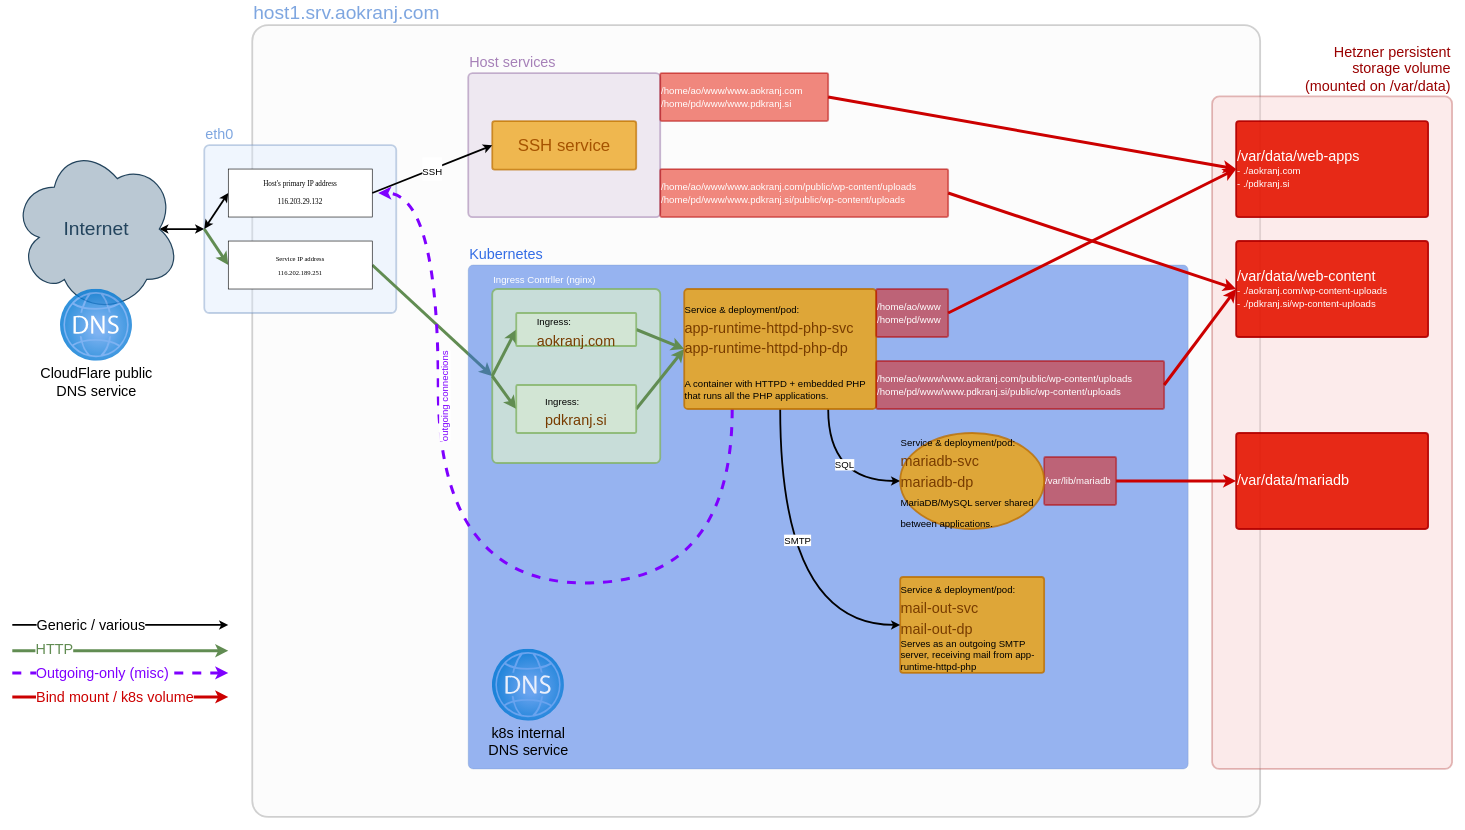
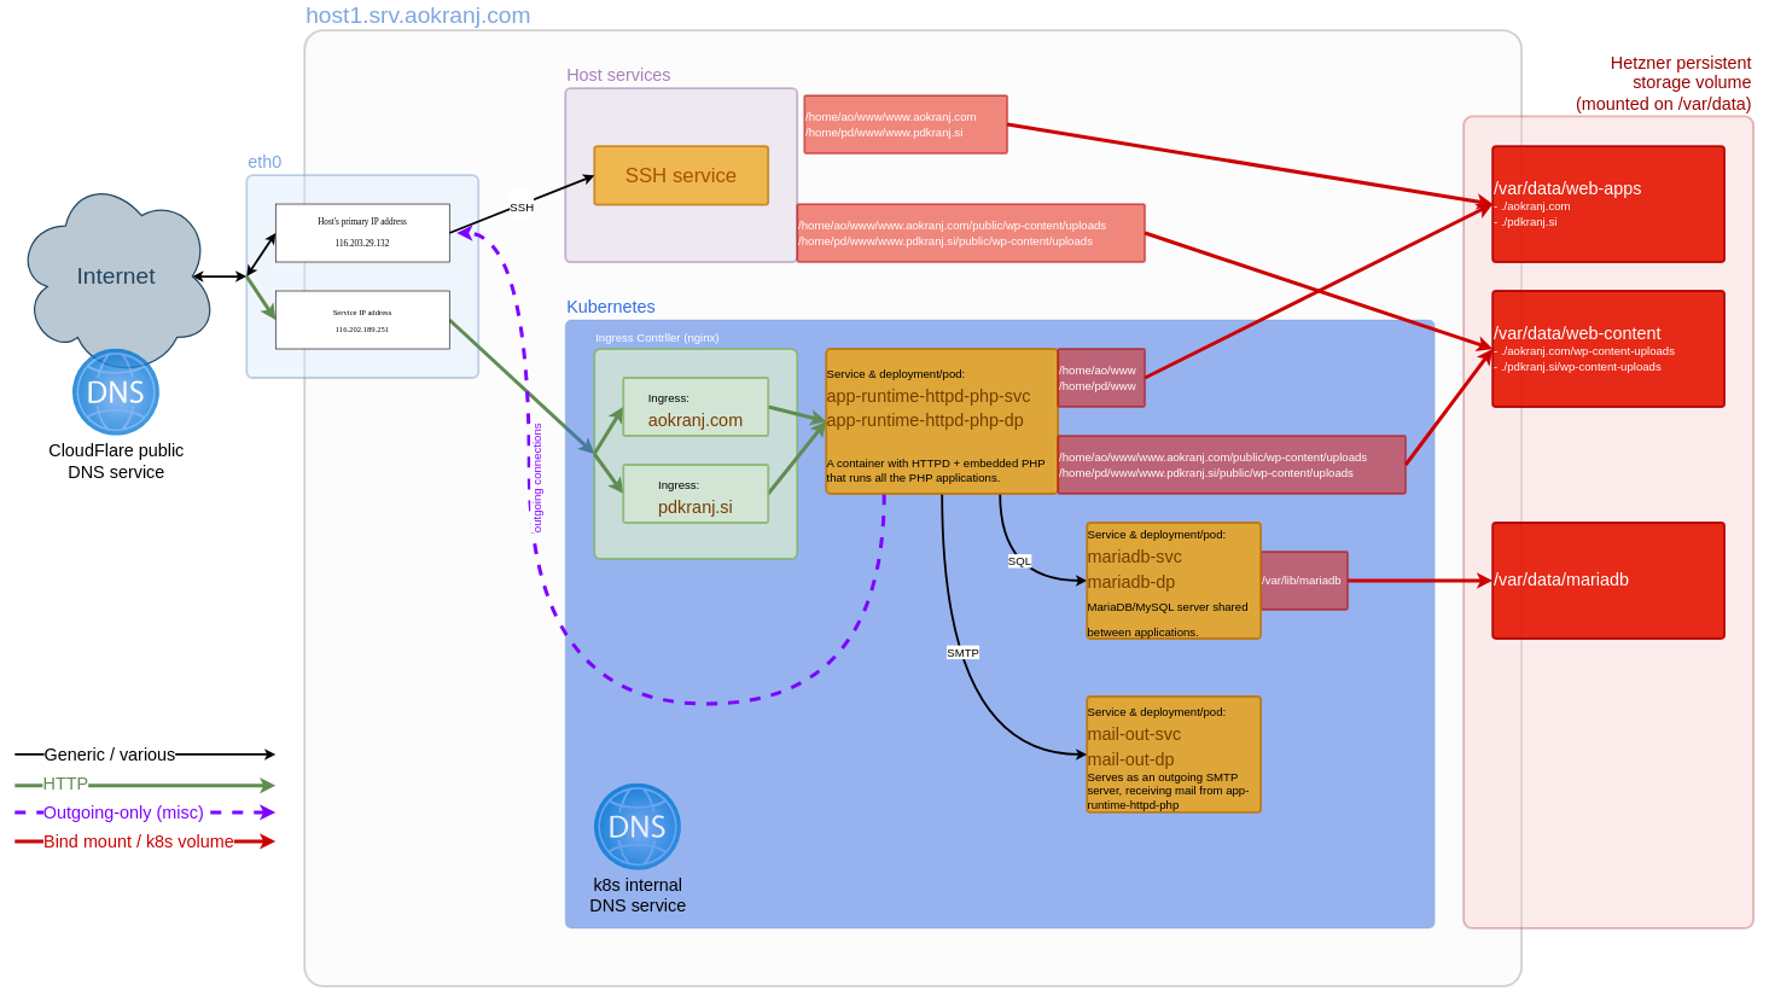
- <mxCell id="40" value="&lt;font style=&quot;font-size: 16px&quot;&gt;/home/ao/www/www.aokranj.com&lt;br&gt;/home/pd/www/www.pdkranj.si&lt;br&gt;&lt;/font&gt;" style="rounded=1;whiteSpace=wrap;html=1;shadow=0;strokeColor=#B20000;fillColor=#e51400;fontSize=18;opacity=50;fontStyle=0;strokeWidth=3;arcSize=3;align=left;labelPosition=center;verticalLabelPosition=middle;verticalAlign=middle;labelBackgroundColor=none;fontColor=#ffffff;" vertex="1" parent="1"><mxGeometry x="1100" y="100" width="280" height="80" as="geometry" /></mxCell>
+ <mxCell id="40" value="&lt;font style=&quot;font-size: 16px&quot;&gt;/home/ao/www/www.aokranj.com&lt;br&gt;/home/pd/www/www.pdkranj.si&lt;br&gt;&lt;/font&gt;" style="rounded=1;whiteSpace=wrap;html=1;shadow=0;strokeColor=#B20000;fillColor=#e51400;fontSize=18;opacity=50;fontStyle=0;strokeWidth=3;arcSize=3;align=left;labelPosition=center;verticalLabelPosition=middle;verticalAlign=middle;labelBackgroundColor=none;fontColor=#ffffff;" vertex="1" parent="1"><mxGeometry x="1110" y="110" width="280" height="80" as="geometry" /></mxCell>
- <mxCell id="23" value="&lt;div style=&quot;text-align: left&quot;&gt;&lt;span style=&quot;font-size: 16px&quot;&gt;Ingress&lt;/span&gt;&lt;span style=&quot;font-size: 16px&quot;&gt;:&lt;/span&gt;&lt;/div&gt;&lt;font&gt;&lt;div style=&quot;text-align: left&quot;&gt;&lt;span style=&quot;font-size: 24px ; color: rgb(120 , 60 , 0)&quot;&gt;aokranj.com&lt;/span&gt;&lt;/div&gt;&lt;/font&gt;" style="rounded=1;whiteSpace=wrap;html=1;shadow=0;strokeColor=#82b366;fillColor=#d5e8d4;fontSize=28;opacity=80;fontStyle=0;strokeWidth=3;arcSize=3;align=center;labelPosition=center;verticalLabelPosition=middle;verticalAlign=middle;labelBackgroundColor=none;" vertex="1" parent="1"><mxGeometry x="860" y="500" width="200" height="55" as="geometry" /></mxCell>
+ <mxCell id="23" value="&lt;div style=&quot;text-align: left&quot;&gt;&lt;span style=&quot;font-size: 16px&quot;&gt;Ingress&lt;/span&gt;&lt;span style=&quot;font-size: 16px&quot;&gt;:&lt;/span&gt;&lt;/div&gt;&lt;font&gt;&lt;div style=&quot;text-align: left&quot;&gt;&lt;span style=&quot;font-size: 24px ; color: rgb(120 , 60 , 0)&quot;&gt;aokranj.com&lt;/span&gt;&lt;/div&gt;&lt;/font&gt;" style="rounded=1;whiteSpace=wrap;html=1;shadow=0;strokeColor=#82b366;fillColor=#d5e8d4;fontSize=28;opacity=80;fontStyle=0;strokeWidth=3;arcSize=3;align=center;labelPosition=center;verticalLabelPosition=middle;verticalAlign=middle;labelBackgroundColor=none;" vertex="1" parent="1"><mxGeometry x="860" y="500" width="200" height="80" as="geometry" /></mxCell>
- <mxCell id="35" value="&lt;div style=&quot;text-align: left&quot;&gt;&lt;span style=&quot;font-size: 16px&quot;&gt;Service &amp;amp; deployment/pod:&lt;/span&gt;&lt;/div&gt;&lt;font&gt;&lt;font&gt;&lt;div style=&quot;text-align: left&quot;&gt;&lt;span style=&quot;color: rgb(120 , 60 , 0) ; font-size: 24px&quot;&gt;mariadb-svc&lt;/span&gt;&lt;/div&gt;&lt;div style=&quot;text-align: left&quot;&gt;&lt;span style=&quot;color: rgb(120 , 60 , 0) ; font-size: 24px&quot;&gt;mariadb-dp&lt;/span&gt;&lt;/div&gt;&lt;/font&gt;&lt;/font&gt;&lt;div style=&quot;text-align: left&quot;&gt;&lt;span style=&quot;line-height: 1.2&quot;&gt;&lt;font style=&quot;font-size: 16px&quot;&gt;MariaDB/MySQL server shared between applications.&lt;/font&gt;&lt;/span&gt;&lt;/div&gt;" style="ellipse;whiteSpace=wrap;html=1;shadow=0;strokeColor=#BD7000;fillColor=#f0a30a;fontSize=28;opacity=80;fontStyle=0;strokeWidth=3;arcSize=3;align=center;labelPosition=center;verticalLabelPosition=middle;verticalAlign=middle;labelBackgroundColor=none;fontColor=#000000;" vertex="1" parent="1"><mxGeometry x="1500" y="700" width="240" height="160" as="geometry" /></mxCell>
+ <mxCell id="35" value="&lt;div style=&quot;text-align: left&quot;&gt;&lt;span style=&quot;font-size: 16px&quot;&gt;Service &amp;amp; deployment/pod:&lt;/span&gt;&lt;/div&gt;&lt;font&gt;&lt;font&gt;&lt;div style=&quot;text-align: left&quot;&gt;&lt;span style=&quot;color: rgb(120 , 60 , 0) ; font-size: 24px&quot;&gt;mariadb-svc&lt;/span&gt;&lt;/div&gt;&lt;div style=&quot;text-align: left&quot;&gt;&lt;span style=&quot;color: rgb(120 , 60 , 0) ; font-size: 24px&quot;&gt;mariadb-dp&lt;/span&gt;&lt;/div&gt;&lt;/font&gt;&lt;/font&gt;&lt;div style=&quot;text-align: left&quot;&gt;&lt;span style=&quot;line-height: 1.2&quot;&gt;&lt;font style=&quot;font-size: 16px&quot;&gt;MariaDB/MySQL server shared between applications.&lt;/font&gt;&lt;/span&gt;&lt;/div&gt;" style="rounded=1;whiteSpace=wrap;html=1;shadow=0;strokeColor=#BD7000;fillColor=#f0a30a;fontSize=28;opacity=80;fontStyle=0;strokeWidth=3;arcSize=3;align=center;labelPosition=center;verticalLabelPosition=middle;verticalAlign=middle;labelBackgroundColor=none;fontColor=#000000;" vertex="1" parent="1"><mxGeometry x="1500" y="700" width="240" height="160" as="geometry" /></mxCell>
